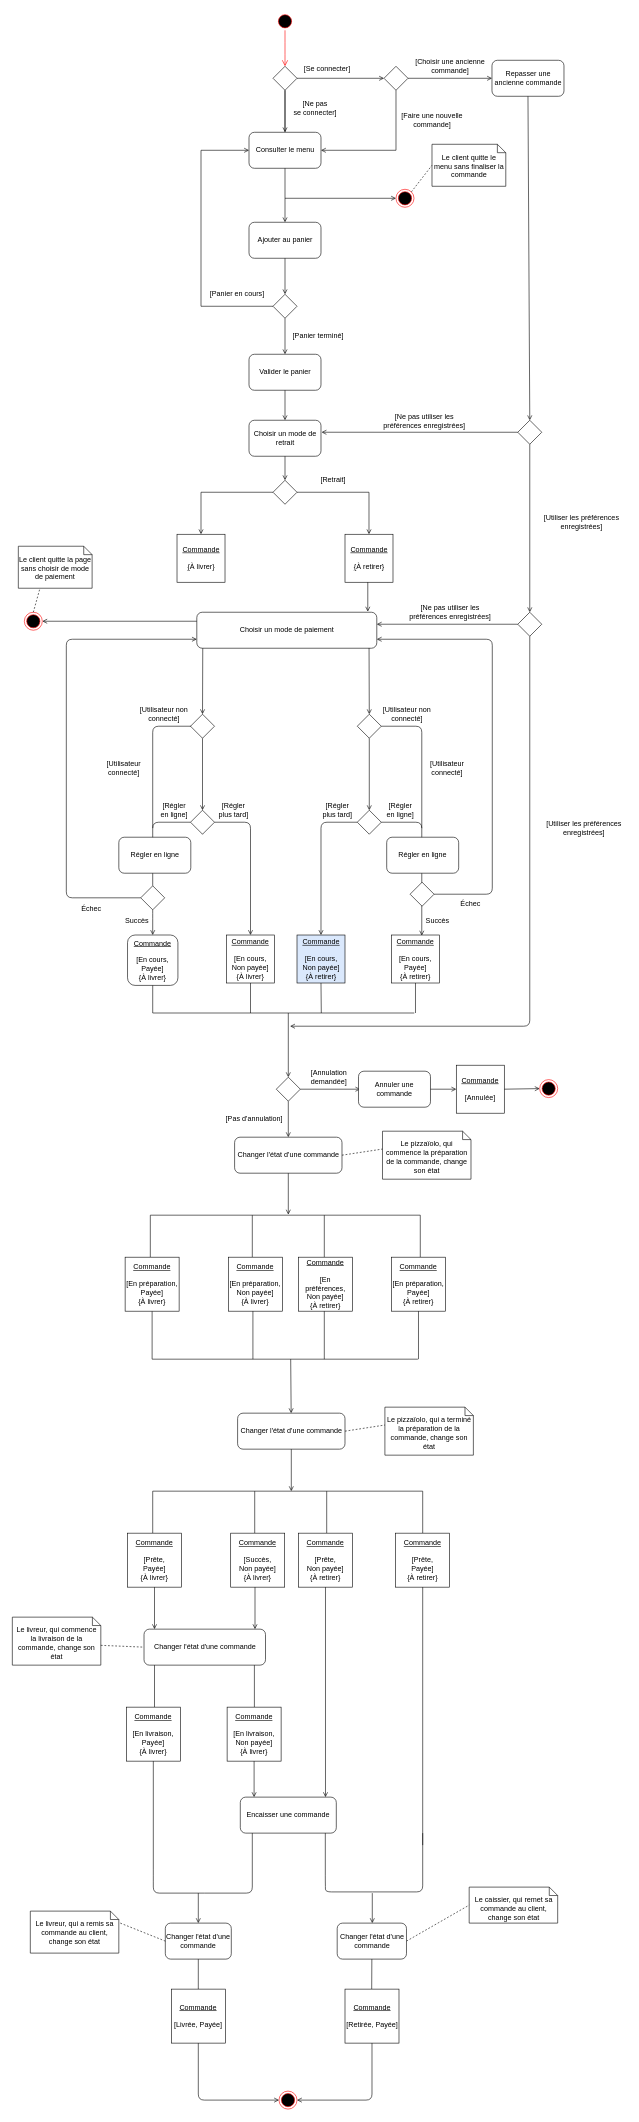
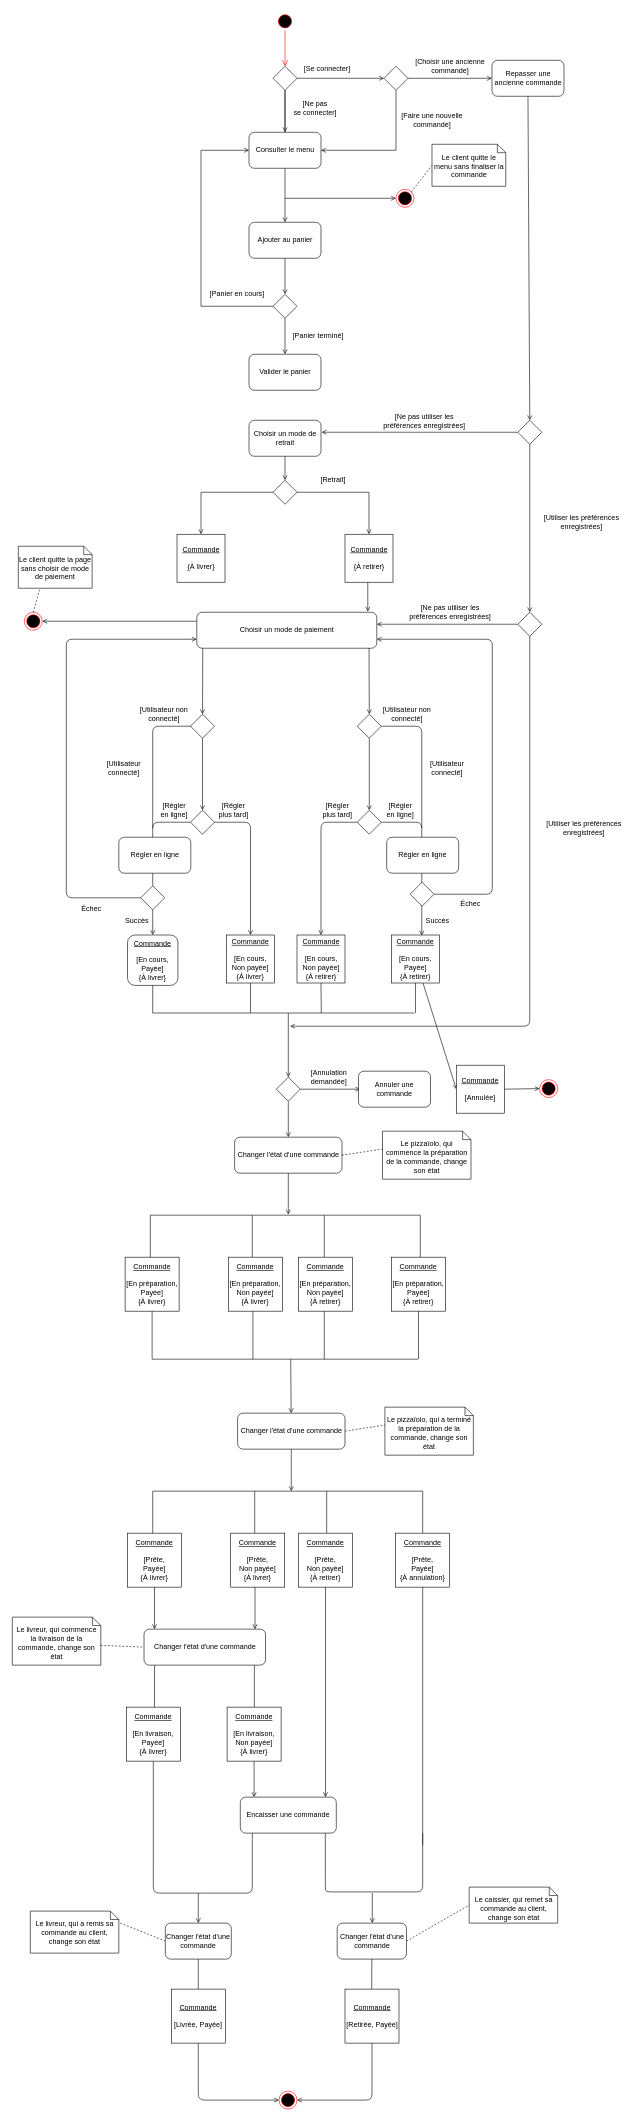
- <mxCell id="30" value="" style="endArrow=open;html=1;exitX=0.5;exitY=1;exitDx=0;exitDy=0;entryX=0.5;entryY=0;entryDx=0;entryDy=0;endFill=0;" parent="1" source="29" target="34" edge="1"><mxGeometry width="50" height="50" relative="1" as="geometry"><mxPoint x="624.5" y="490" as="sourcePoint" /><mxPoint x="474.5" y="730" as="targetPoint" /></mxGeometry></mxCell>
- <mxCell id="47" value="&lt;u&gt;Commande&lt;br&gt;&lt;/u&gt;&lt;br&gt;[En cours, Non payée]&lt;br&gt;{À retirer}" style="whiteSpace=wrap;html=1;aspect=fixed;fillColor=#dae8fc;" parent="1" vertex="1"><mxGeometry x="494.5" y="1558" width="80" height="80" as="geometry" /></mxCell>
+ <mxCell id="47" value="&lt;u&gt;Commande&lt;br&gt;&lt;/u&gt;&lt;br&gt;[En cours, Non payée]&lt;br&gt;{À retirer}" style="whiteSpace=wrap;html=1;aspect=fixed;" parent="1" vertex="1"><mxGeometry x="494.5" y="1558" width="80" height="80" as="geometry" /></mxCell>
- <mxCell id="172" value="" style="endArrow=none;html=1;entryX=1;entryY=0.5;entryDx=0;entryDy=0;exitX=0;exitY=0.5;exitDx=0;exitDy=0;endFill=0;startArrow=open;startFill=0;" parent="1" source="173" target="171" edge="1"><mxGeometry width="50" height="50" relative="1" as="geometry"><mxPoint x="897" y="1814" as="sourcePoint" /><mxPoint x="520" y="1755" as="targetPoint" /></mxGeometry></mxCell>
+ <mxCell id="172" value="" style="endArrow=none;html=1;exitX=0;exitY=0.5;exitDx=0;exitDy=0;endFill=0;startArrow=open;startFill=0;" parent="1" source="173" target="52" edge="1"><mxGeometry width="50" height="50" relative="1" as="geometry"><mxPoint x="897" y="1814" as="sourcePoint" /><mxPoint x="520" y="1755" as="targetPoint" /></mxGeometry></mxCell>
- <mxCell id="78" value="[Pas d'annulation]" style="text;html=1;strokeColor=none;fillColor=none;align=center;verticalAlign=middle;whiteSpace=wrap;rounded=0;" parent="1" vertex="1"><mxGeometry x="370" y="1855" width="107" height="20" as="geometry" /></mxCell>
- <mxCell id="91" value="&lt;u&gt;Commande&lt;br&gt;&lt;/u&gt;&lt;br&gt;[En préférences, Non payée]&lt;br&gt;{À retirer}" style="whiteSpace=wrap;html=1;aspect=fixed;" parent="1" vertex="1"><mxGeometry x="497" y="2095" width="90" height="90" as="geometry" /></mxCell>
+ <mxCell id="91" value="&lt;u&gt;Commande&lt;br&gt;&lt;/u&gt;&lt;br&gt;[En préparation, Non payée]&lt;br&gt;{À retirer}" style="whiteSpace=wrap;html=1;aspect=fixed;" parent="1" vertex="1"><mxGeometry x="497" y="2095" width="90" height="90" as="geometry" /></mxCell>
- <mxCell id="107" value="&lt;u&gt;Commande&lt;br&gt;&lt;/u&gt;&lt;br&gt;[Succès,&lt;br&gt;Non payée]&lt;br&gt;{À livrer}" style="whiteSpace=wrap;html=1;aspect=fixed;" parent="1" vertex="1"><mxGeometry x="384" y="2555" width="90" height="90" as="geometry" /></mxCell>
+ <mxCell id="107" value="&lt;u&gt;Commande&lt;br&gt;&lt;/u&gt;&lt;br&gt;[Prête,&lt;br&gt;Non payée]&lt;br&gt;{À livrer}" style="whiteSpace=wrap;html=1;aspect=fixed;" parent="1" vertex="1"><mxGeometry x="384" y="2555" width="90" height="90" as="geometry" /></mxCell>
- <mxCell id="108" value="&lt;u&gt;Commande&lt;br&gt;&lt;/u&gt;&lt;br&gt;[Prête,&lt;br&gt;Payée]&lt;br&gt;{À retirer}" style="whiteSpace=wrap;html=1;aspect=fixed;" parent="1" vertex="1"><mxGeometry x="659" y="2555" width="90" height="90" as="geometry" /></mxCell>
+ <mxCell id="108" value="&lt;u&gt;Commande&lt;br&gt;&lt;/u&gt;&lt;br&gt;[Prête,&lt;br&gt;Payée]&lt;br&gt;{À annulation}" style="whiteSpace=wrap;html=1;aspect=fixed;" parent="1" vertex="1"><mxGeometry x="659" y="2555" width="90" height="90" as="geometry" /></mxCell>
